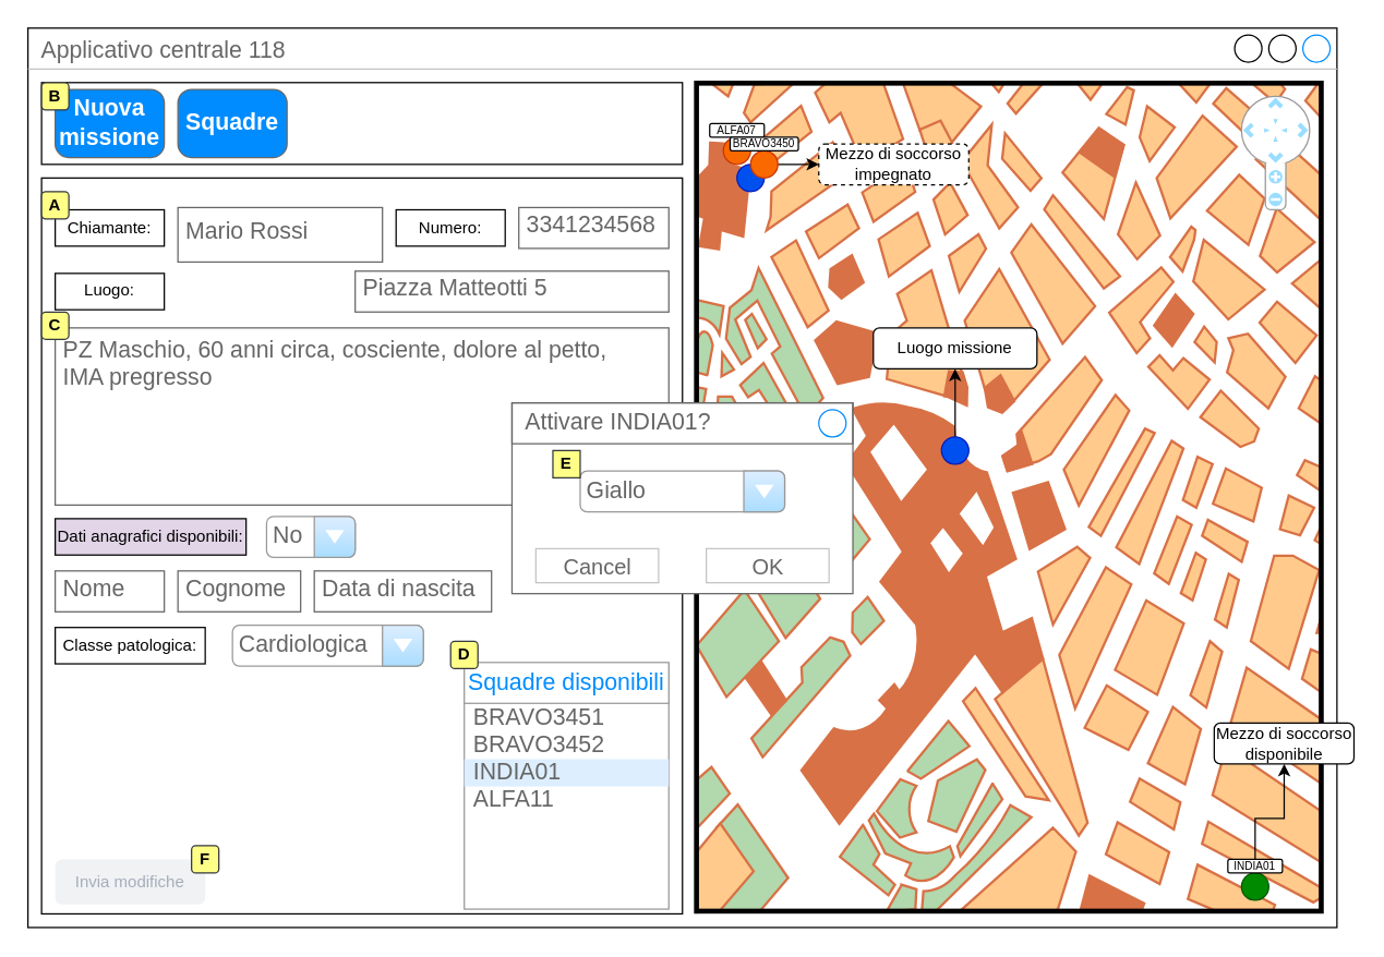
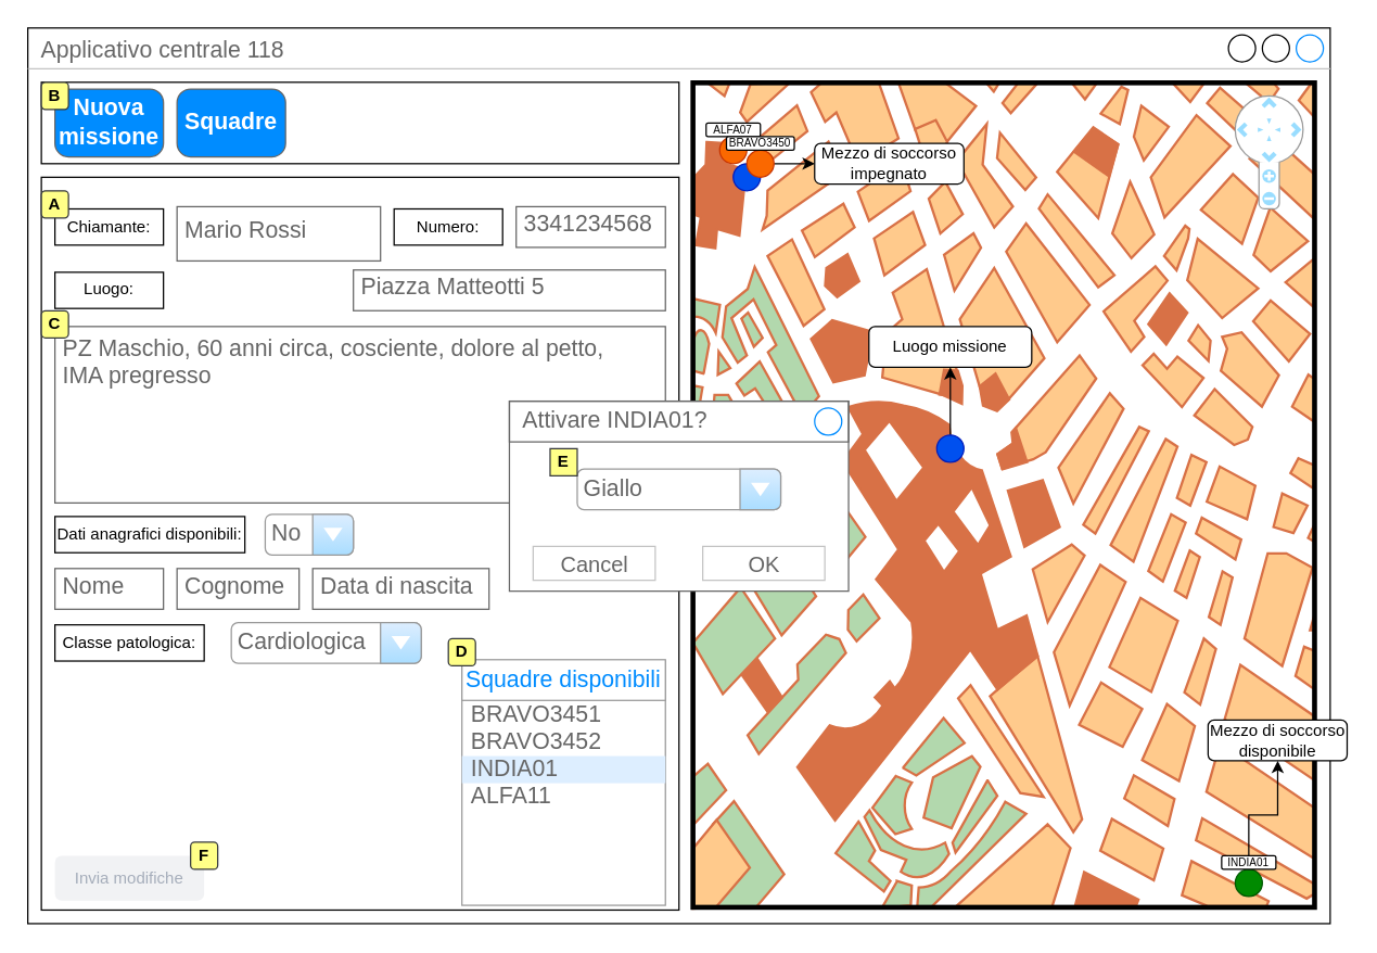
- <mxCell id="15" value="Mezzo di soccorso impegnato" style="rounded=1;whiteSpace=wrap;html=1;dashed=1;" parent="1" vertex="1"><mxGeometry x="600" y="105" width="110" height="30" as="geometry" /></mxCell>
+ <mxCell id="15" value="Mezzo di soccorso impegnato" style="rounded=1;whiteSpace=wrap;html=1;" parent="1" vertex="1"><mxGeometry x="600" y="105" width="110" height="30" as="geometry" /></mxCell>
- <mxCell id="47" value="Dati anagrafici disponibili:" style="rounded=0;whiteSpace=wrap;html=1;fillColor=#e1d5e7;" parent="1" vertex="1"><mxGeometry x="40" y="380" width="140" height="26.67" as="geometry" /></mxCell>
+ <mxCell id="47" value="Dati anagrafici disponibili:" style="rounded=0;whiteSpace=wrap;html=1;" parent="1" vertex="1"><mxGeometry x="40" y="380" width="140" height="26.67" as="geometry" /></mxCell>
